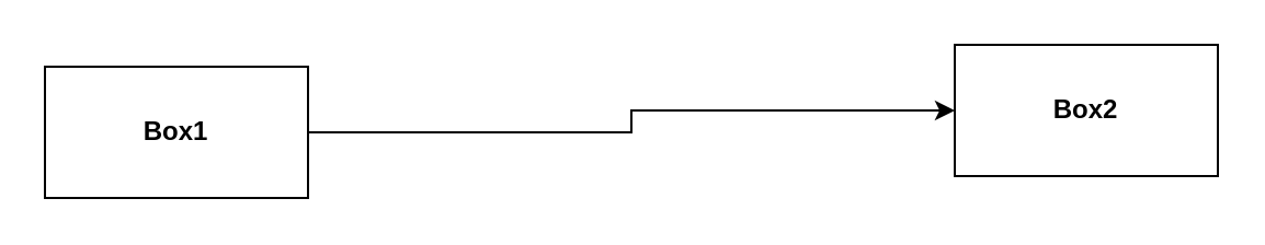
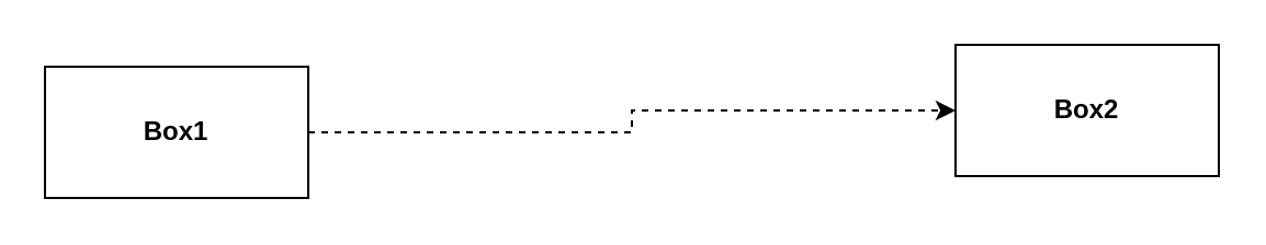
- <mxCell id="2" style="edgeStyle=orthogonalEdgeStyle;rounded=0;orthogonalLoop=1;jettySize=auto;html=1;entryX=0;entryY=0.5;entryDx=0;entryDy=0;startArrow=none;startFill=0;endArrow=classic;endFill=1;" edge="1" parent="1" source="3" target="4"><mxGeometry relative="1" as="geometry" /></mxCell>
+ <mxCell id="2" style="edgeStyle=orthogonalEdgeStyle;rounded=0;orthogonalLoop=1;jettySize=auto;html=1;entryX=0;entryY=0.5;entryDx=0;entryDy=0;startArrow=none;startFill=0;endArrow=classic;endFill=1;dashed=1;" edge="1" parent="1" source="3" target="4"><mxGeometry relative="1" as="geometry" /></mxCell>
